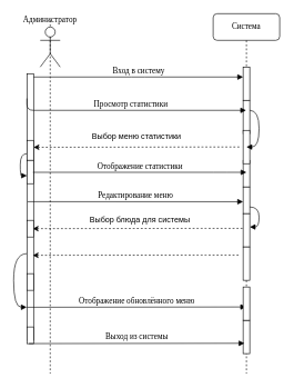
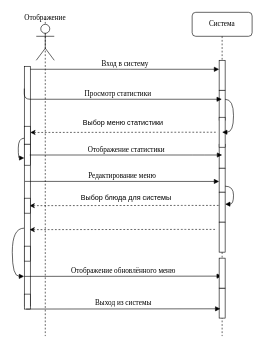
- <mxCell id="4" value="Администратор" style="shape=umlLifeline;perimeter=lifelinePerimeter;whiteSpace=wrap;html=1;container=1;collapsible=0;recursiveResize=0;outlineConnect=0;rounded=1;shadow=0;comic=0;labelBackgroundColor=none;strokeWidth=1;fontFamily=Verdana;fontSize=12;align=center;size=0;" parent="1" vertex="1"><mxGeometry x="25" y="30" width="100" height="530" as="geometry" /></mxCell>
+ <mxCell id="4" value="Отображение" style="shape=umlLifeline;perimeter=lifelinePerimeter;whiteSpace=wrap;html=1;container=1;collapsible=0;recursiveResize=0;outlineConnect=0;rounded=1;shadow=0;comic=0;labelBackgroundColor=none;strokeWidth=1;fontFamily=Verdana;fontSize=12;align=center;size=0;" parent="1" vertex="1"><mxGeometry x="25" y="30" width="100" height="530" as="geometry" /></mxCell>
